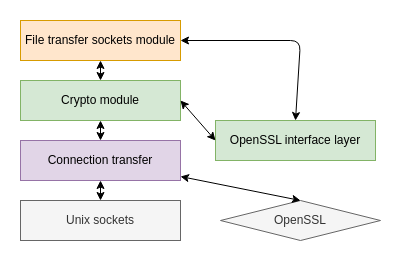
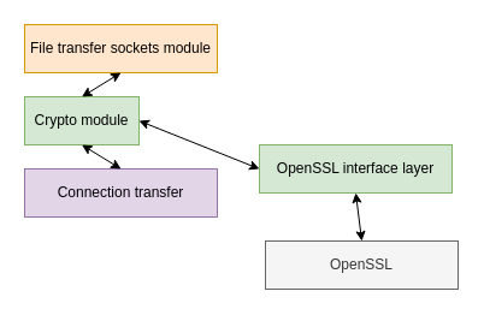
- <mxCell id="8" value="" style="endArrow=classic;startArrow=classic;html=1;entryX=0.5;entryY=0;entryDx=0;entryDy=0;exitX=1;exitY=0.5;exitDx=0;exitDy=0;" parent="1" source="2" target="4" edge="1"><mxGeometry width="50" height="50" relative="1" as="geometry"><mxPoint x="20" y="250" as="sourcePoint" /><mxPoint x="70" y="200" as="targetPoint" /><Array as="points"><mxPoint x="300" y="40" /></Array></mxGeometry></mxCell>
- <mxCell id="3" value="Crypto module&lt;br&gt;" style="rounded=0;whiteSpace=wrap;html=1;fillColor=#d5e8d4;strokeColor=#82b366;" parent="1" vertex="1"><mxGeometry x="20" y="80" width="160" height="40" as="geometry" /></mxCell>
+ <mxCell id="3" value="Crypto module&lt;br&gt;" style="rounded=0;whiteSpace=wrap;html=1;fillColor=#d5e8d4;strokeColor=#82b366;" parent="1" vertex="1"><mxGeometry x="20" y="80" width="95" height="40" as="geometry" /></mxCell>
- <mxCell id="13" value="" style="endArrow=classic;startArrow=classic;html=1;exitX=0.5;exitY=0;exitDx=0;exitDy=0;" parent="1" source="9" target="5" edge="1"><mxGeometry width="50" height="50" relative="1" as="geometry"><mxPoint x="20" y="310" as="sourcePoint" /><mxPoint x="70" y="260" as="targetPoint" /></mxGeometry></mxCell>
+ <mxCell id="13" value="" style="endArrow=classic;startArrow=classic;html=1;entryX=0.5;entryY=1;entryDx=0;entryDy=0;exitX=0.5;exitY=0;exitDx=0;exitDy=0;" parent="1" source="9" target="4" edge="1"><mxGeometry width="50" height="50" relative="1" as="geometry"><mxPoint x="20" y="310" as="sourcePoint" /><mxPoint x="70" y="260" as="targetPoint" /></mxGeometry></mxCell>
- <mxCell id="12" value="" style="endArrow=classic;startArrow=classic;html=1;entryX=0.5;entryY=1;entryDx=0;entryDy=0;exitX=0.5;exitY=0;exitDx=0;exitDy=0;" parent="1" source="6" target="5" edge="1"><mxGeometry width="50" height="50" relative="1" as="geometry"><mxPoint x="20" y="310" as="sourcePoint" /><mxPoint x="70" y="260" as="targetPoint" /></mxGeometry></mxCell>
- <mxCell id="6" value="Unix sockets" style="rounded=0;whiteSpace=wrap;html=1;fillColor=#f5f5f5;strokeColor=#666666;fontColor=#333333;" parent="1" vertex="1"><mxGeometry x="20" y="200" width="160" height="40" as="geometry" /></mxCell>
- <mxCell id="9" value="OpenSSL" style="rhombus;whiteSpace=wrap;html=1;fillColor=#f5f5f5;strokeColor=#666666;fontColor=#333333;" parent="1" vertex="1"><mxGeometry x="220" y="200" width="160" height="40" as="geometry" /></mxCell>
+ <mxCell id="9" value="OpenSSL" style="rounded=0;whiteSpace=wrap;html=1;fillColor=#f5f5f5;strokeColor=#666666;fontColor=#333333;" parent="1" vertex="1"><mxGeometry x="220" y="200" width="160" height="40" as="geometry" /></mxCell>
